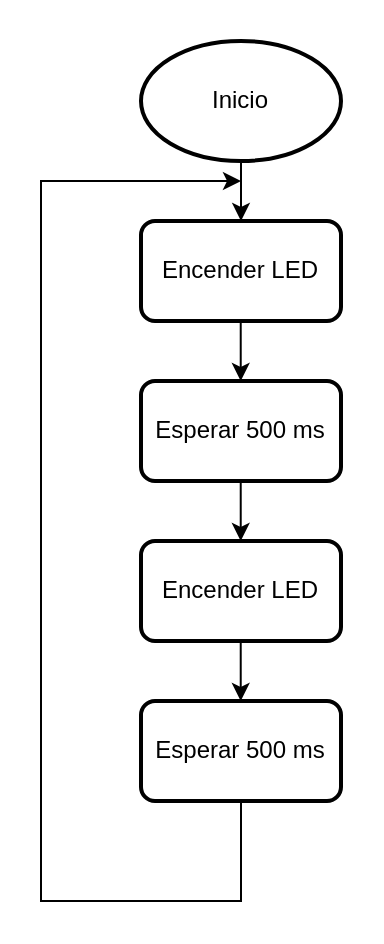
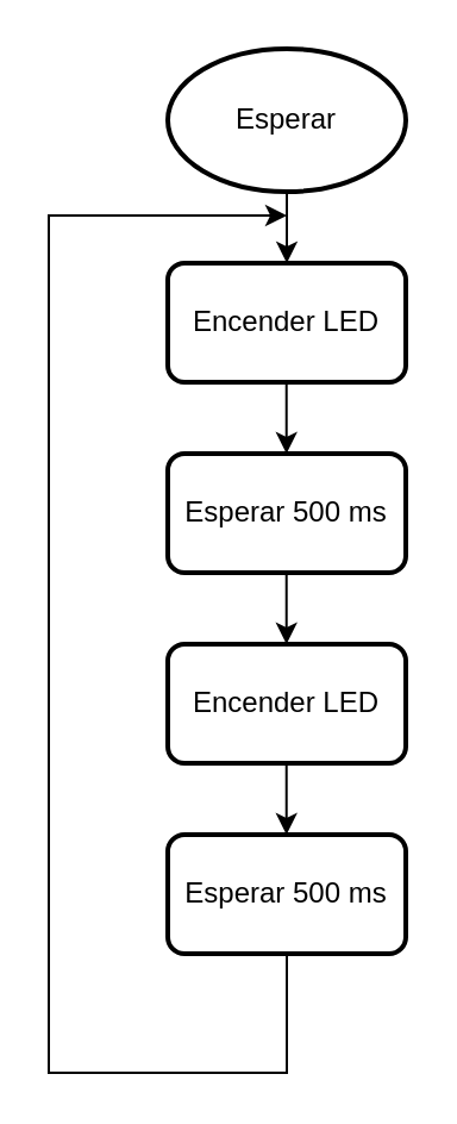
- <mxCell id="2" value="Inicio" style="strokeWidth=2;html=1;shape=mxgraph.flowchart.start_1;whiteSpace=wrap;" vertex="1" parent="1"><mxGeometry x="70" y="20" width="100" height="60" as="geometry" /></mxCell>
+ <mxCell id="2" value="Esperar" style="strokeWidth=2;html=1;shape=mxgraph.flowchart.start_1;whiteSpace=wrap;" vertex="1" parent="1"><mxGeometry x="70" y="20" width="100" height="60" as="geometry" /></mxCell>
